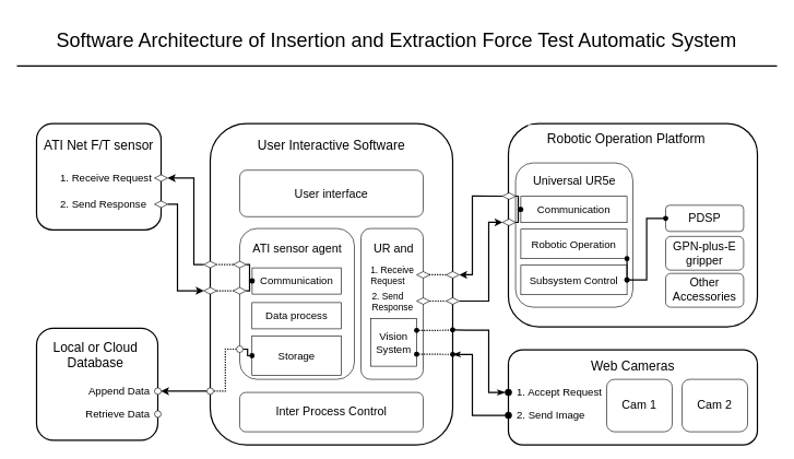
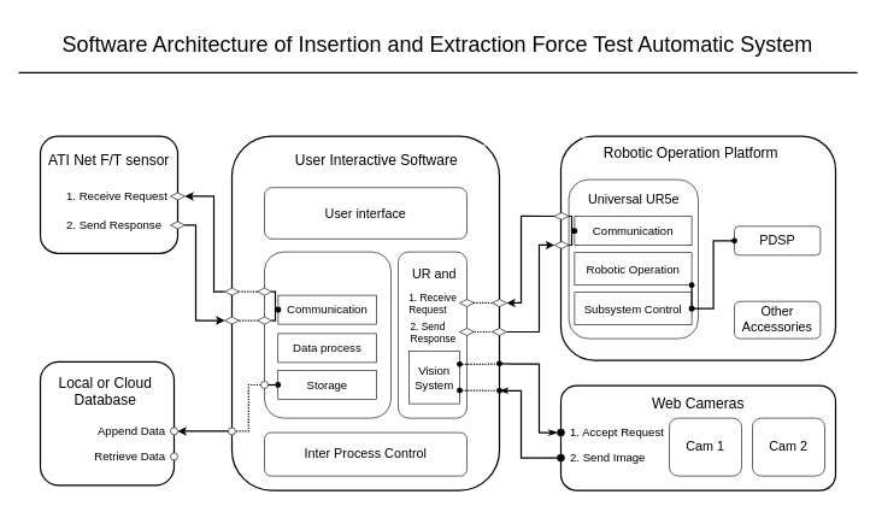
- <mxCell id="13" value="User Interactive Software" style="rounded=0;whiteSpace=wrap;html=1;fontSize=20;align=center;strokeColor=none;" parent="1" vertex="1"><mxGeometry x="355" y="200" width="300" height="40" as="geometry" /></mxCell>
+ <mxCell id="13" value="User Interactive Software" style="rounded=0;whiteSpace=wrap;html=1;fontSize=20;align=center;strokeColor=none;" parent="1" vertex="1"><mxGeometry x="370" y="200" width="300" height="40" as="geometry" /></mxCell>
- <mxCell id="24" value="&lt;span style=&quot;font-size: 18px&quot;&gt;ATI sensor agent&lt;/span&gt;" style="rounded=0;whiteSpace=wrap;html=1;fontSize=20;align=center;strokeColor=none;" parent="1" vertex="1"><mxGeometry x="383.75" y="358" width="137.5" height="40" as="geometry" /></mxCell>
- <mxCell id="56" value="GPN-plus-E gripper" style="rounded=1;whiteSpace=wrap;html=1;fontSize=18;align=center;" parent="1" vertex="1"><mxGeometry x="1015" y="360" width="119" height="51.5" as="geometry" /></mxCell>
- <mxCell id="41" value="Storage" style="rounded=0;whiteSpace=wrap;html=1;fontSize=16;align=center;" parent="1" vertex="1"><mxGeometry x="383.75" y="512" width="136" height="60" as="geometry" /></mxCell>
+ <mxCell id="41" value="Storage" style="rounded=0;whiteSpace=wrap;html=1;fontSize=16;align=center;" parent="1" vertex="1"><mxGeometry x="383.75" y="512" width="136" height="40" as="geometry" /></mxCell>
